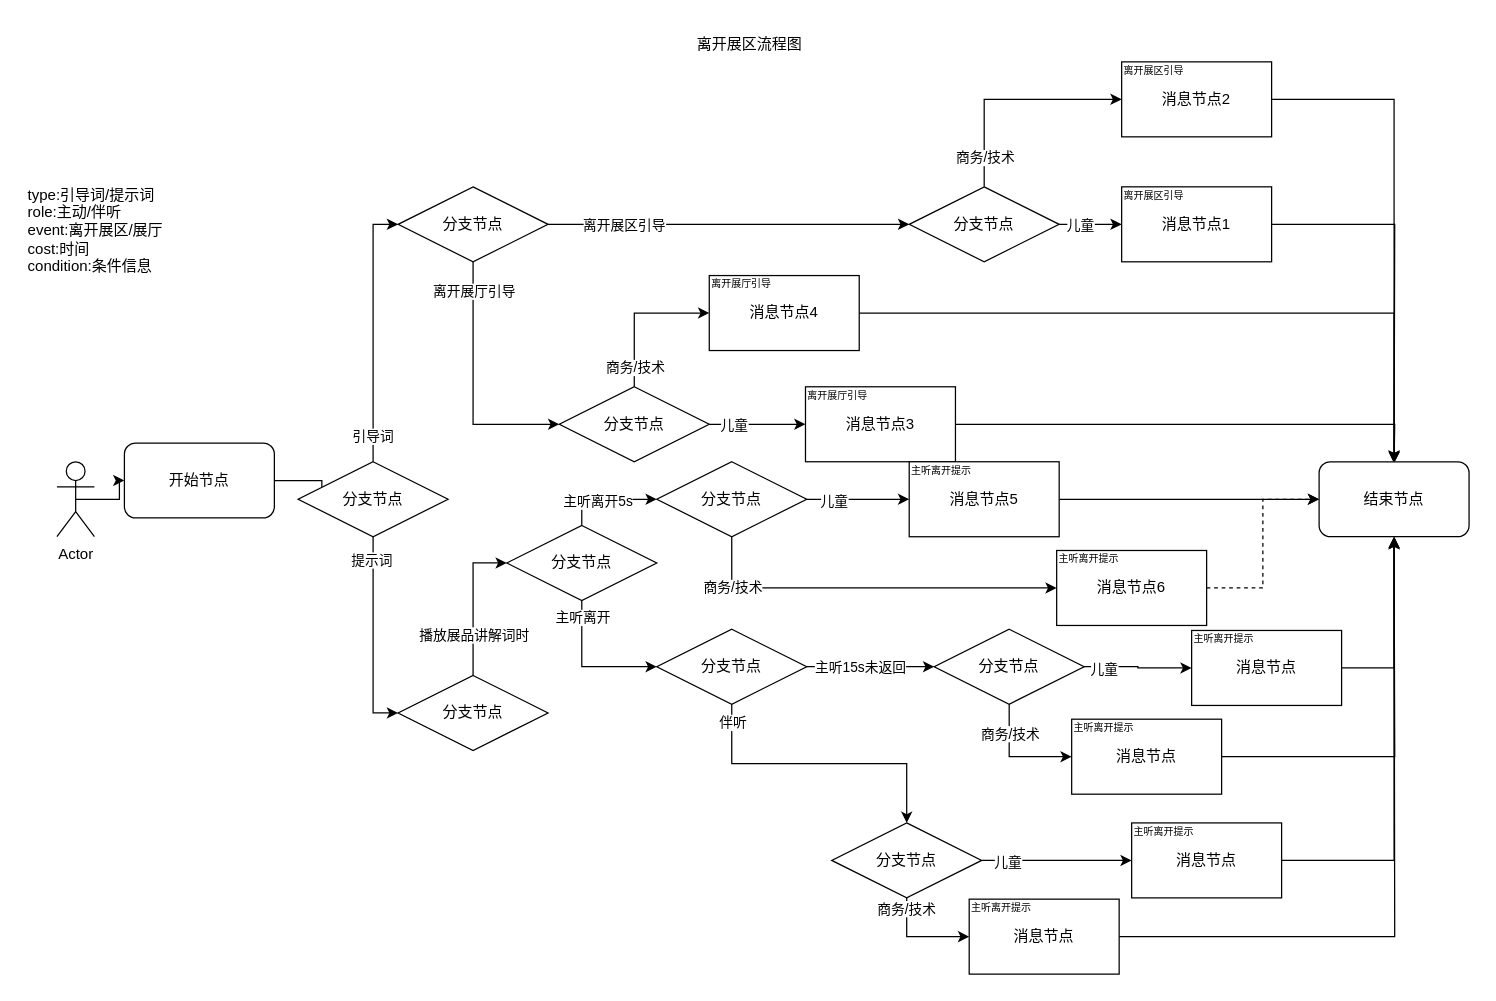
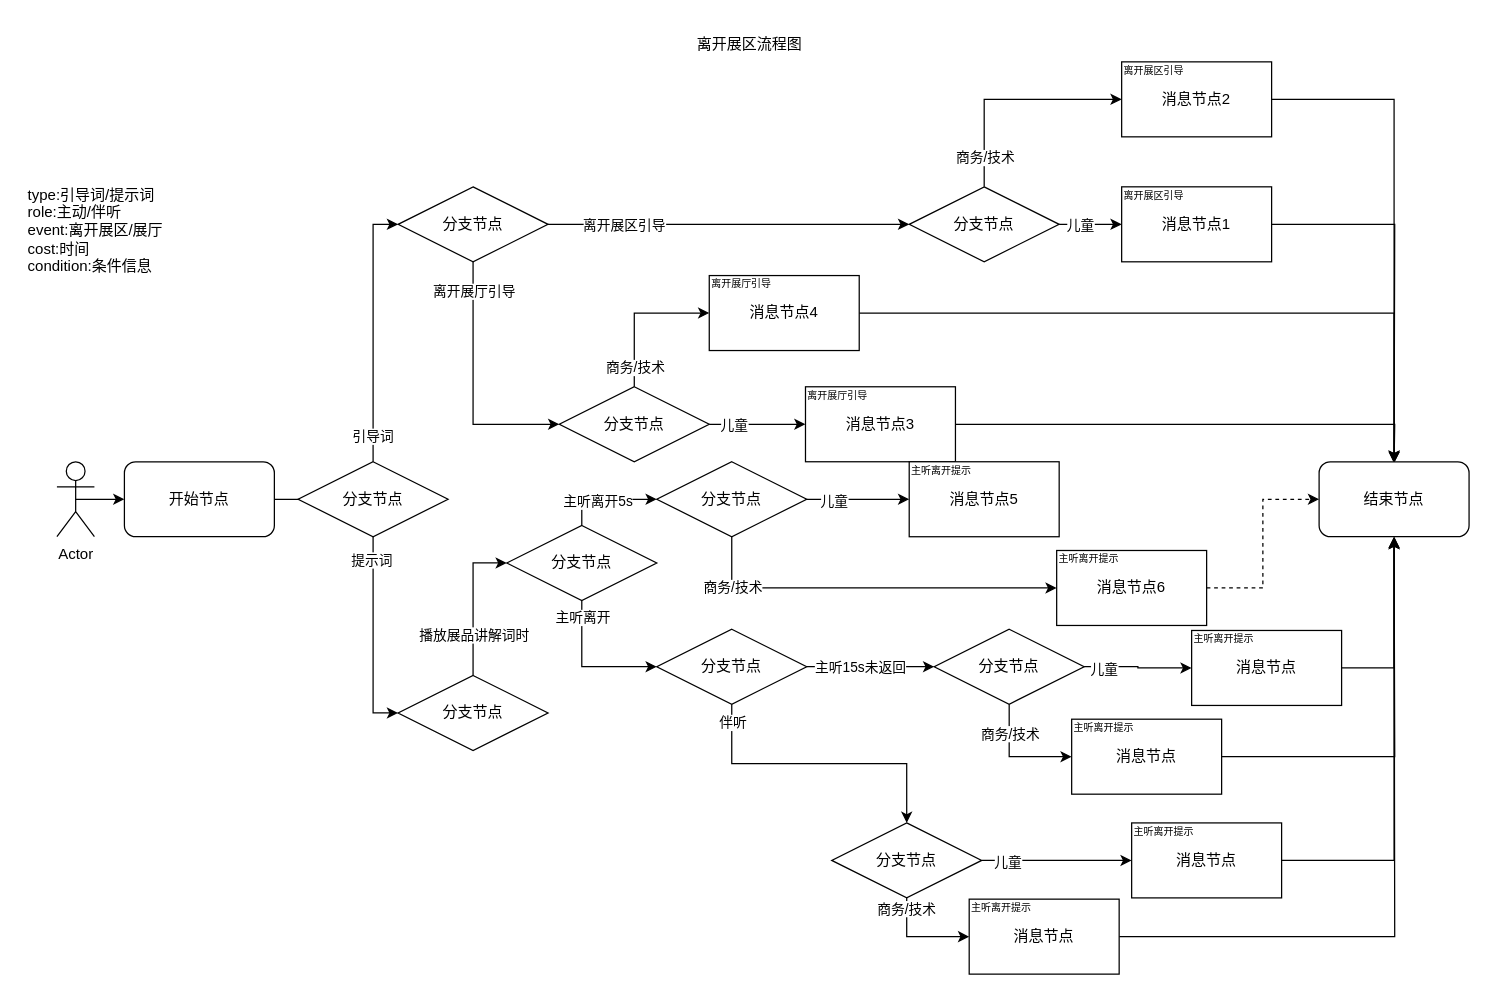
- <mxCell id="5" value="开始节点" style="rounded=1;whiteSpace=wrap;html=1;" parent="1" vertex="1"><mxGeometry x="99" y="354" width="120" height="60" as="geometry" /></mxCell>
+ <mxCell id="5" value="开始节点" style="rounded=1;whiteSpace=wrap;html=1;" parent="1" vertex="1"><mxGeometry x="99" y="369" width="120" height="60" as="geometry" /></mxCell>
- <mxCell id="53" style="edgeStyle=orthogonalEdgeStyle;rounded=0;orthogonalLoop=1;jettySize=auto;html=1;exitX=1;exitY=0.5;exitDx=0;exitDy=0;entryX=0;entryY=0.5;entryDx=0;entryDy=0;" parent="1" source="54" target="40" edge="1"><mxGeometry relative="1" as="geometry" /></mxCell>
